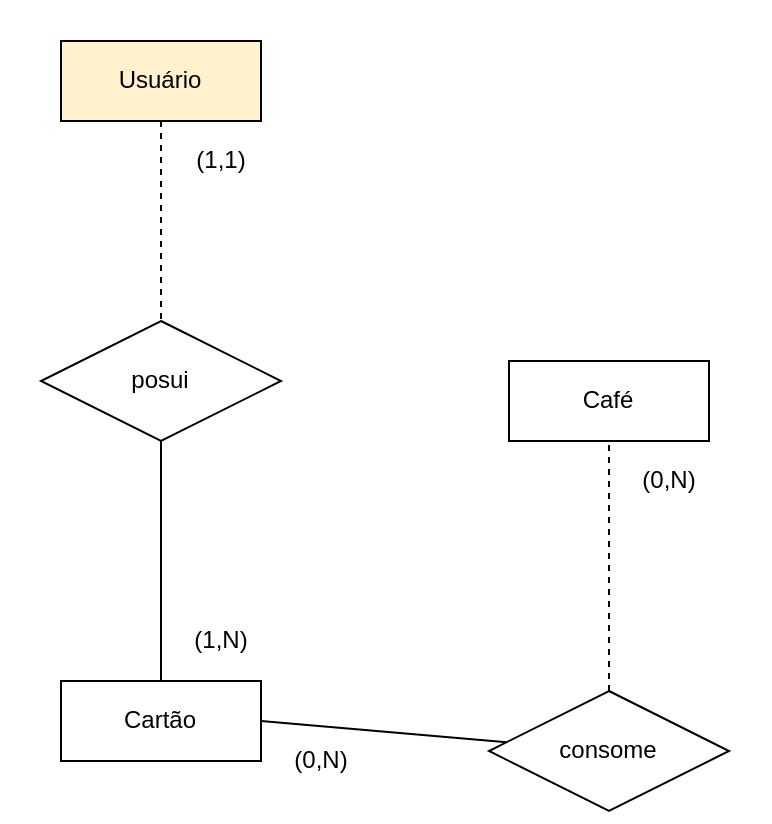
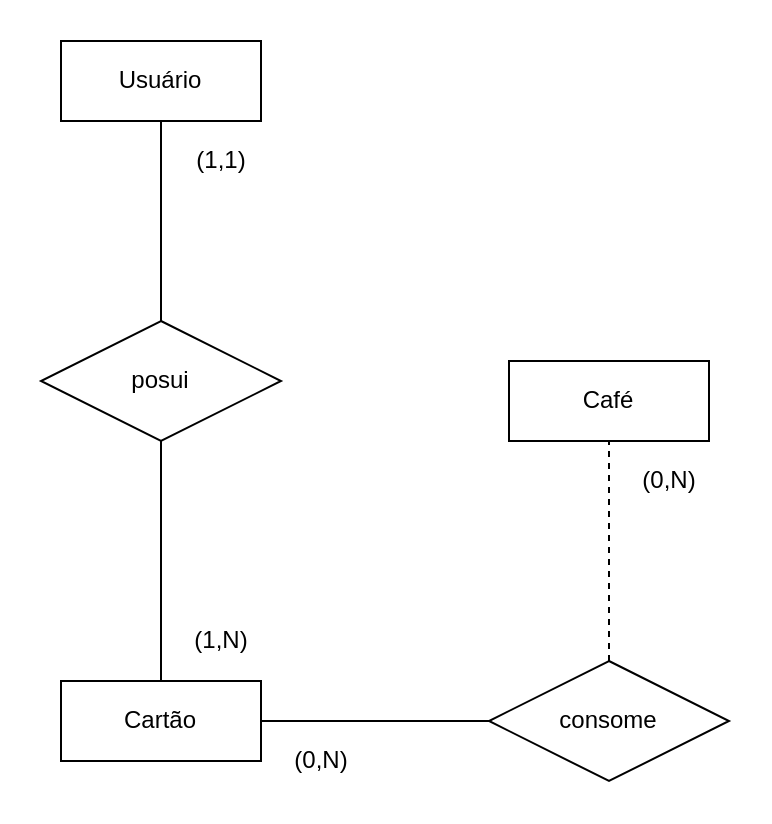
- <mxCell id="2" value="Usuário" style="whiteSpace=wrap;html=1;align=center;fillColor=#fff2cc;" vertex="1" parent="1"><mxGeometry x="30" y="20" width="100" height="40" as="geometry" /></mxCell>
+ <mxCell id="2" value="Usuário" style="whiteSpace=wrap;html=1;align=center;" vertex="1" parent="1"><mxGeometry x="30" y="20" width="100" height="40" as="geometry" /></mxCell>
- <mxCell id="6" value="" style="endArrow=none;html=1;rounded=0;exitX=0.5;exitY=1;exitDx=0;exitDy=0;dashed=1;" edge="1" parent="1" source="2" target="5"><mxGeometry relative="1" as="geometry"><mxPoint x="370" y="210" as="sourcePoint" /><mxPoint x="530" y="210" as="targetPoint" /></mxGeometry></mxCell>
+ <mxCell id="6" value="" style="endArrow=none;html=1;rounded=0;exitX=0.5;exitY=1;exitDx=0;exitDy=0;" edge="1" parent="1" source="2" target="5"><mxGeometry relative="1" as="geometry"><mxPoint x="370" y="210" as="sourcePoint" /><mxPoint x="530" y="210" as="targetPoint" /></mxGeometry></mxCell>
- <mxCell id="8" value="consome" style="shape=rhombus;perimeter=rhombusPerimeter;whiteSpace=wrap;html=1;align=center;" vertex="1" parent="1"><mxGeometry x="244" y="345" width="120" height="60" as="geometry" /></mxCell>
+ <mxCell id="8" value="consome" style="shape=rhombus;perimeter=rhombusPerimeter;whiteSpace=wrap;html=1;align=center;" vertex="1" parent="1"><mxGeometry x="244" y="330" width="120" height="60" as="geometry" /></mxCell>
